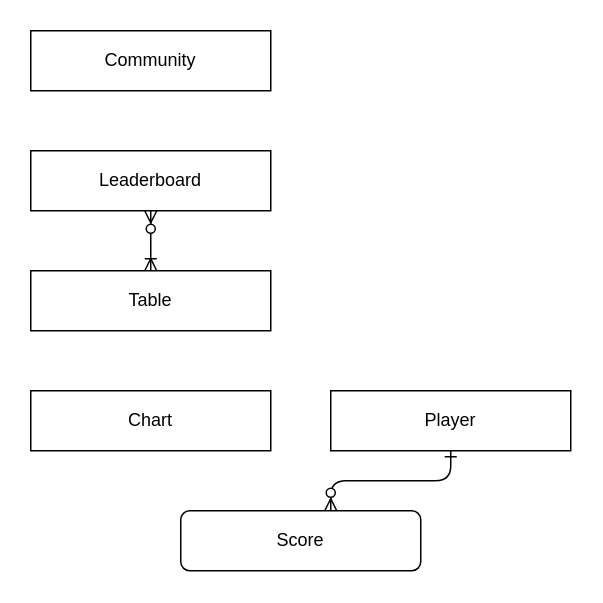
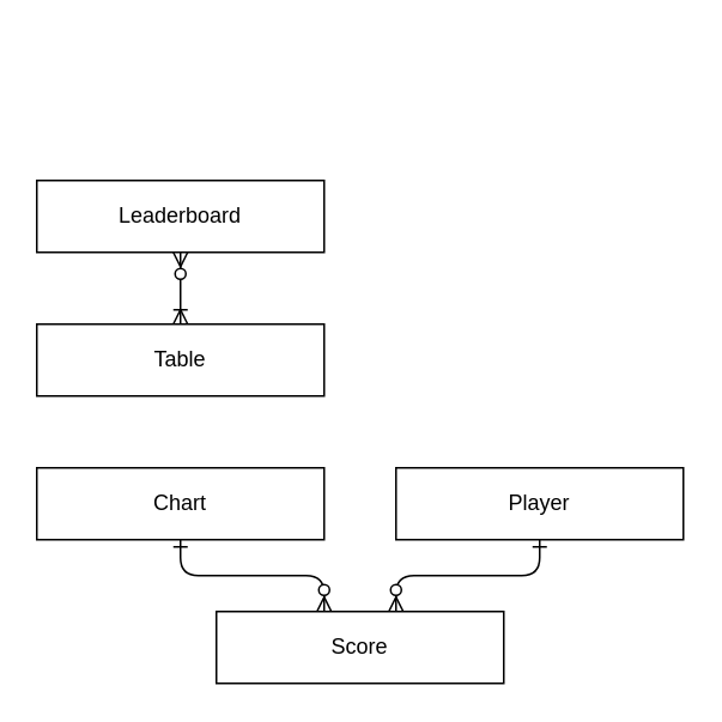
- <mxCell id="2" value="Community" style="rounded=0;whiteSpace=wrap;html=1;" vertex="1" parent="1"><mxGeometry x="20" y="20" width="160" height="40" as="geometry" /></mxCell>
+ <mxCell id="9" value="" style="endArrow=ERzeroToMany;startArrow=ERone;endFill=1;startFill=0;edgeStyle=orthogonalEdgeStyle;" edge="1" parent="1" source="6" target="7"><mxGeometry width="100" height="100" relative="1" as="geometry"><mxPoint x="130" y="90" as="sourcePoint" /><mxPoint x="180" y="330" as="targetPoint" /><Array as="points"><mxPoint x="100" y="320" /><mxPoint x="180" y="320" /></Array></mxGeometry></mxCell>
- <mxCell id="7" value="Score" style="whiteSpace=wrap;html=1;rounded=1;" vertex="1" parent="1"><mxGeometry x="120" y="340" width="160" height="40" as="geometry" /></mxCell>
+ <mxCell id="7" value="Score" style="rounded=0;whiteSpace=wrap;html=1;" vertex="1" parent="1"><mxGeometry x="120" y="340" width="160" height="40" as="geometry" /></mxCell>
